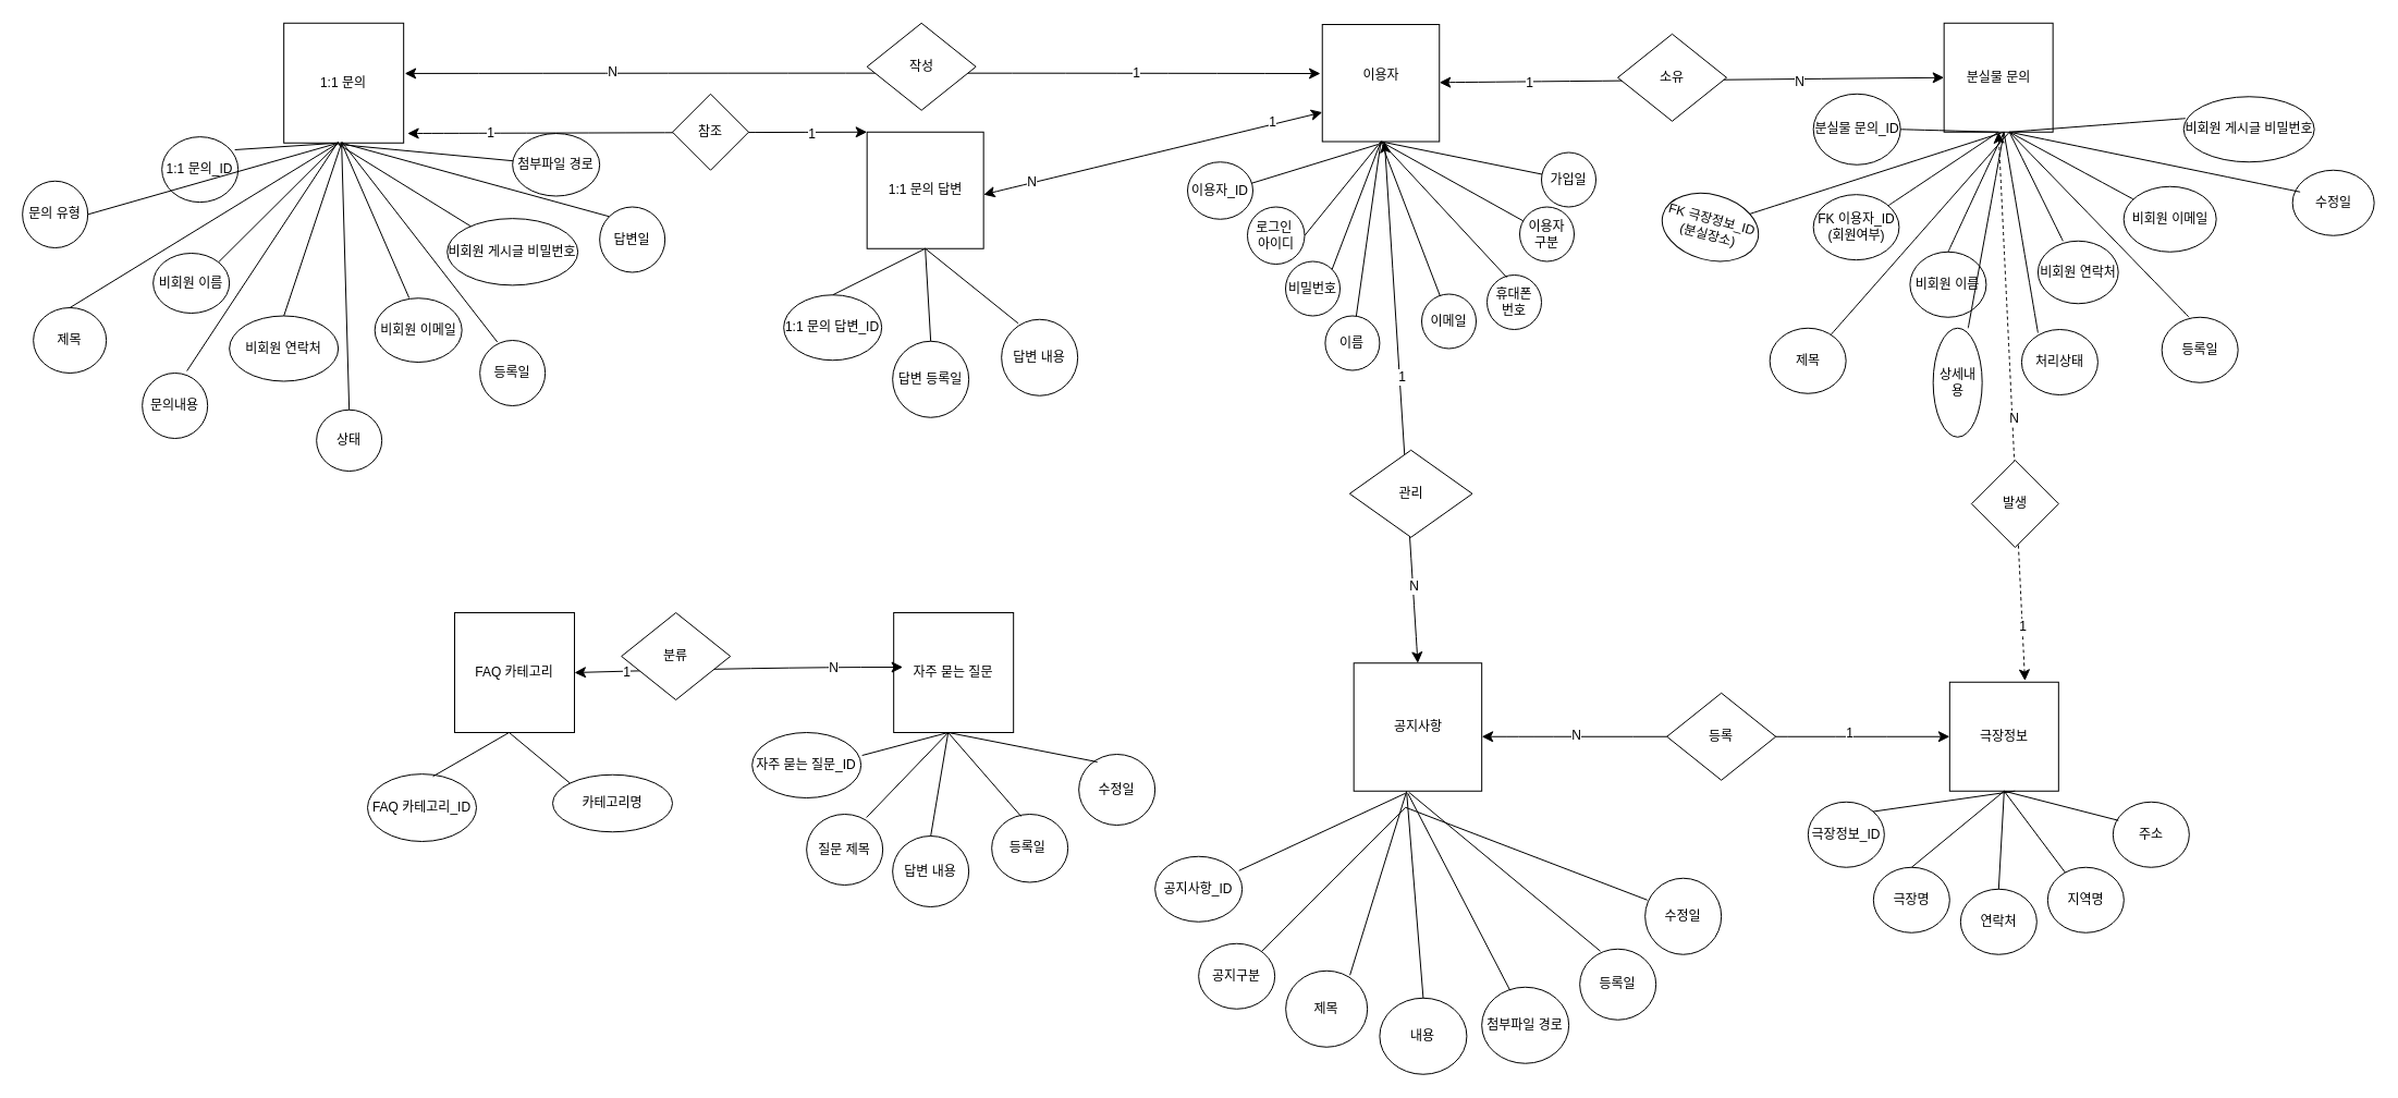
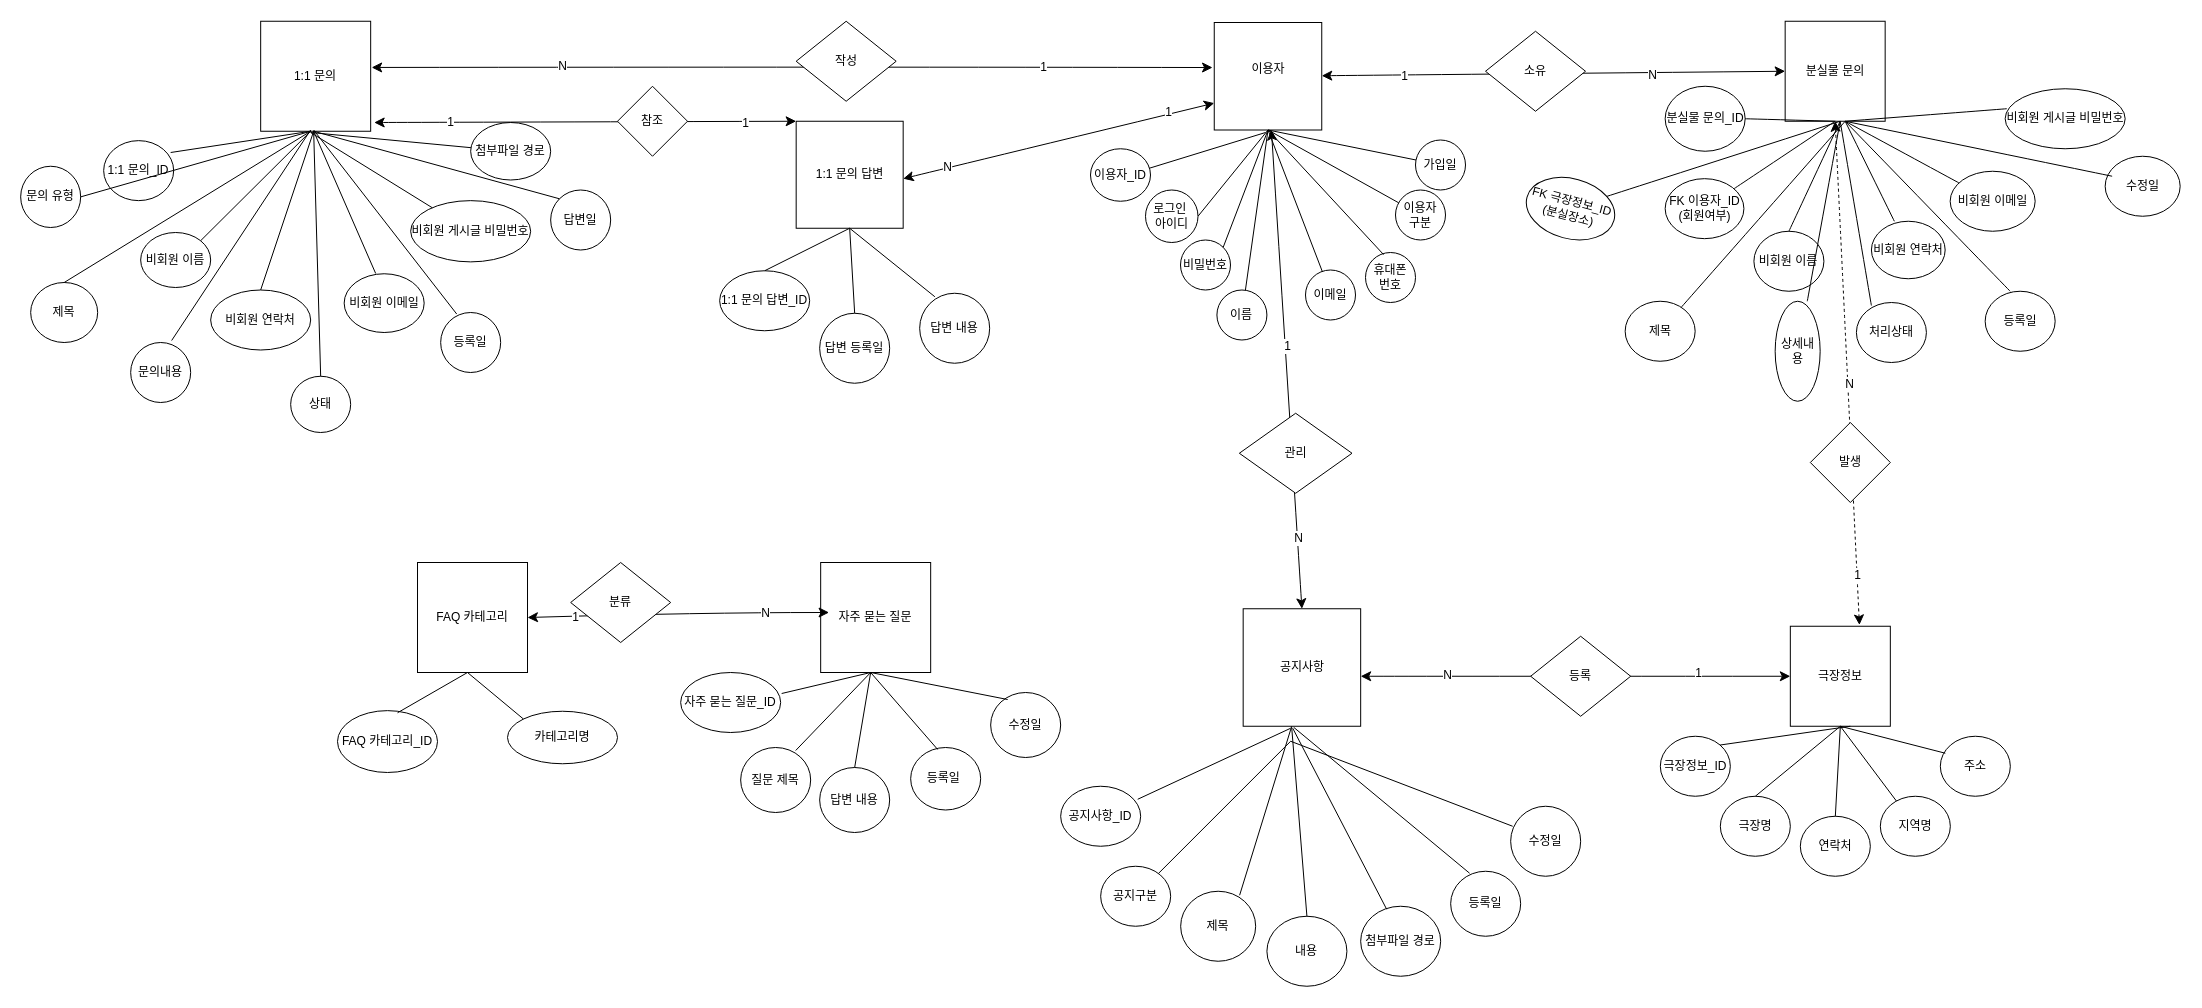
- <mxCell id="79" value="1:1 문의_ID" style="ellipse;whiteSpace=wrap;html=1;" vertex="1" parent="1"><mxGeometry x="148.17" y="125.13" width="70" height="60" as="geometry" /></mxCell>
+ <mxCell id="79" value="1:1 문의_ID" style="ellipse;whiteSpace=wrap;html=1;" vertex="1" parent="1"><mxGeometry x="103.17" y="140.13" width="70" height="60" as="geometry" /></mxCell>
- <mxCell id="57" value="자주 묻는 질문_ID" style="ellipse;whiteSpace=wrap;html=1;" vertex="1" parent="1"><mxGeometry x="690.17" y="672" width="100" height="60" as="geometry" /></mxCell>
+ <mxCell id="57" value="자주 묻는 질문_ID" style="ellipse;whiteSpace=wrap;html=1;" vertex="1" parent="1"><mxGeometry x="680.17" y="672" width="100" height="60" as="geometry" /></mxCell>
